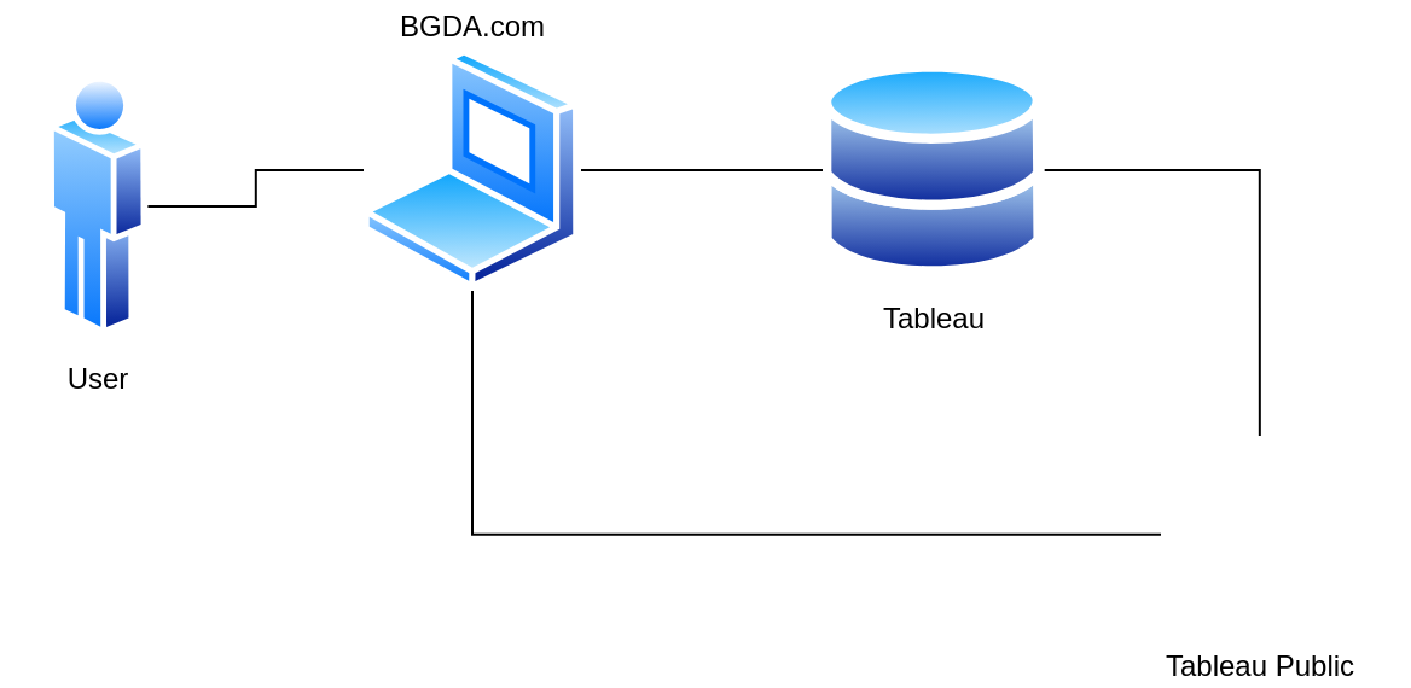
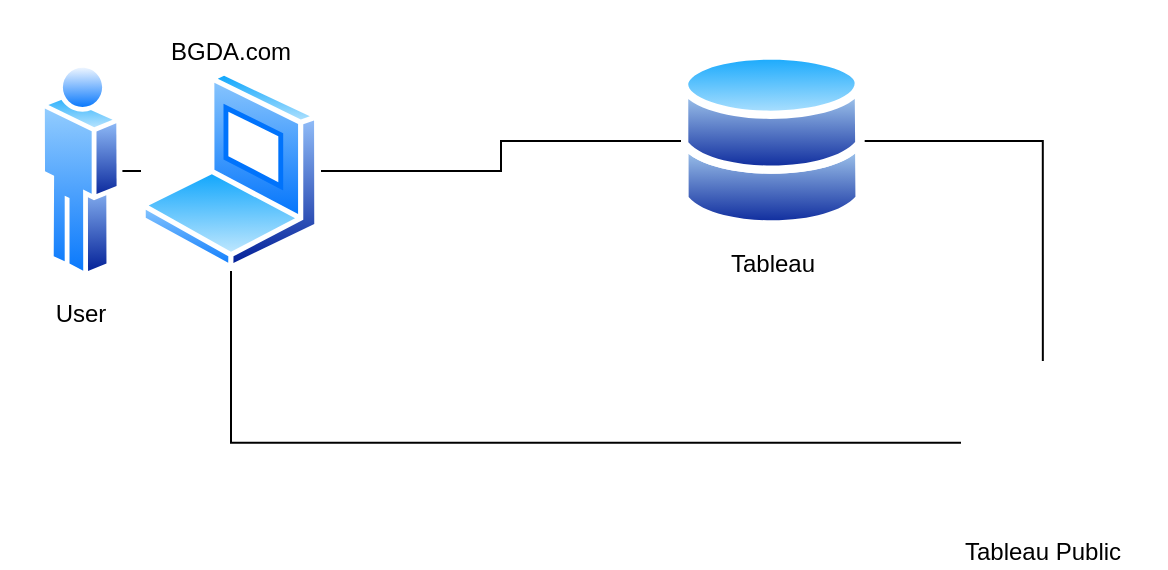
- <mxCell id="4" value="BGDA.com" style="aspect=fixed;perimeter=ellipsePerimeter;html=1;align=center;shadow=0;dashed=0;spacingTop=3;image;image=img/lib/active_directory/laptop_client.svg;labelPosition=center;verticalLabelPosition=top;verticalAlign=bottom;" vertex="1" parent="1"><mxGeometry x="150" y="20" width="90" height="100" as="geometry" /></mxCell>
+ <mxCell id="4" value="BGDA.com" style="aspect=fixed;perimeter=ellipsePerimeter;html=1;align=center;shadow=0;dashed=0;spacingTop=3;image;image=img/lib/active_directory/laptop_client.svg;labelPosition=center;verticalLabelPosition=top;verticalAlign=bottom;" vertex="1" parent="1"><mxGeometry x="70" y="35" width="90" height="100" as="geometry" /></mxCell>
